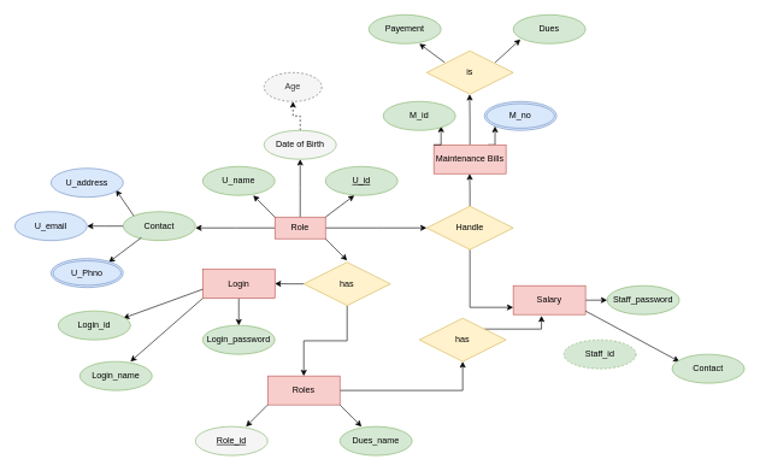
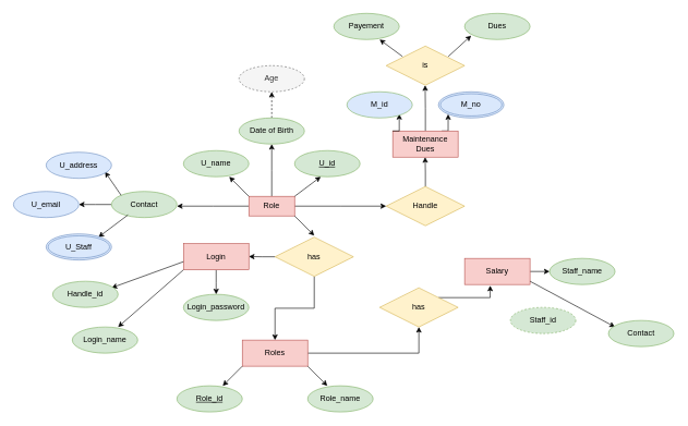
- <mxCell id="32" value="Age" style="ellipse;whiteSpace=wrap;html=1;align=center;dashed=1;fillColor=#f5f5f5;fontColor=#333333;strokeColor=#666666;" vertex="1" parent="1"><mxGeometry x="365" y="100" width="80" height="40" as="geometry" /></mxCell>
+ <mxCell id="32" value="Age" style="ellipse;whiteSpace=wrap;html=1;align=center;dashed=1;fillColor=#f5f5f5;fontColor=#333333;strokeColor=#666666;" vertex="1" parent="1"><mxGeometry x="365" y="100" width="100" height="40" as="geometry" /></mxCell>
- <mxCell id="36" value="M_id" style="ellipse;whiteSpace=wrap;html=1;align=center;fillColor=#d5e8d4;strokeColor=#82b366;" vertex="1" parent="1"><mxGeometry x="530" y="140" width="100" height="40" as="geometry" /></mxCell>
+ <mxCell id="36" value="M_id" style="ellipse;whiteSpace=wrap;html=1;align=center;fillColor=#dae8fc;strokeColor=#82b366;" vertex="1" parent="1"><mxGeometry x="530" y="140" width="100" height="40" as="geometry" /></mxCell>
- <mxCell id="31" value="Date of Birth" style="ellipse;whiteSpace=wrap;html=1;align=center;fillColor=#f5f5f5;strokeColor=#82b366;" vertex="1" parent="1"><mxGeometry x="365" y="180" width="100" height="40" as="geometry" /></mxCell>
+ <mxCell id="31" value="Date of Birth" style="ellipse;whiteSpace=wrap;html=1;align=center;fillColor=#d5e8d4;strokeColor=#82b366;" vertex="1" parent="1"><mxGeometry x="365" y="180" width="100" height="40" as="geometry" /></mxCell>
- <mxCell id="19" value="Maintenance Bills" style="whiteSpace=wrap;html=1;align=center;fillColor=#f8cecc;strokeColor=#b85450;" vertex="1" parent="1"><mxGeometry x="600" y="200" width="100" height="40" as="geometry" /></mxCell>
+ <mxCell id="19" value="Maintenance Dues" style="whiteSpace=wrap;html=1;align=center;fillColor=#f8cecc;strokeColor=#b85450;" vertex="1" parent="1"><mxGeometry x="600" y="200" width="100" height="40" as="geometry" /></mxCell>
- <mxCell id="50" value="U_Phno" style="ellipse;shape=doubleEllipse;margin=3;whiteSpace=wrap;html=1;align=center;fillColor=#dae8fc;strokeColor=#6c8ebf;" vertex="1" parent="1"><mxGeometry x="70" y="357.5" width="100" height="40" as="geometry" /></mxCell>
+ <mxCell id="50" value="U_Staff" style="ellipse;shape=doubleEllipse;margin=3;whiteSpace=wrap;html=1;align=center;fillColor=#dae8fc;strokeColor=#6c8ebf;" vertex="1" parent="1"><mxGeometry x="70" y="357.5" width="100" height="40" as="geometry" /></mxCell>
- <mxCell id="24" value="Staff_password" style="ellipse;whiteSpace=wrap;html=1;align=center;fillColor=#d5e8d4;strokeColor=#82b366;" vertex="1" parent="1"><mxGeometry x="840" y="395" width="100" height="40" as="geometry" /></mxCell>
+ <mxCell id="24" value="Staff_name" style="ellipse;whiteSpace=wrap;html=1;align=center;fillColor=#d5e8d4;strokeColor=#82b366;" vertex="1" parent="1"><mxGeometry x="840" y="395" width="100" height="40" as="geometry" /></mxCell>
- <mxCell id="15" style="edgeStyle=orthogonalEdgeStyle;rounded=0;orthogonalLoop=1;jettySize=auto;html=1;exitX=0.5;exitY=1;exitDx=0;exitDy=0;entryX=0;entryY=0.75;entryDx=0;entryDy=0;" edge="1" parent="1" source="16" target="22"><mxGeometry relative="1" as="geometry" /></mxCell>
- <mxCell id="56" value="Login_id" style="ellipse;whiteSpace=wrap;html=1;align=center;fillColor=#d5e8d4;strokeColor=#82b366;" vertex="1" parent="1"><mxGeometry x="80" y="430" width="100" height="40" as="geometry" /></mxCell>
+ <mxCell id="56" value="Handle_id" style="ellipse;whiteSpace=wrap;html=1;align=center;fillColor=#d5e8d4;strokeColor=#82b366;" vertex="1" parent="1"><mxGeometry x="80" y="430" width="100" height="40" as="geometry" /></mxCell>
- <mxCell id="27" value="Role_id" style="ellipse;whiteSpace=wrap;html=1;align=center;fontStyle=4;fillColor=#f5f5f5;strokeColor=#82b366;" vertex="1" parent="1"><mxGeometry x="270" y="590" width="100" height="40" as="geometry" /></mxCell>
+ <mxCell id="27" value="Role_id" style="ellipse;whiteSpace=wrap;html=1;align=center;fontStyle=4;fillColor=#d5e8d4;strokeColor=#82b366;" vertex="1" parent="1"><mxGeometry x="270" y="590" width="100" height="40" as="geometry" /></mxCell>
- <mxCell id="28" value="Dues_name" style="ellipse;whiteSpace=wrap;html=1;align=center;fillColor=#d5e8d4;strokeColor=#82b366;" vertex="1" parent="1"><mxGeometry x="470" y="590" width="100" height="40" as="geometry" /></mxCell>
+ <mxCell id="28" value="Role_name" style="ellipse;whiteSpace=wrap;html=1;align=center;fillColor=#d5e8d4;strokeColor=#82b366;" vertex="1" parent="1"><mxGeometry x="470" y="590" width="100" height="40" as="geometry" /></mxCell>
